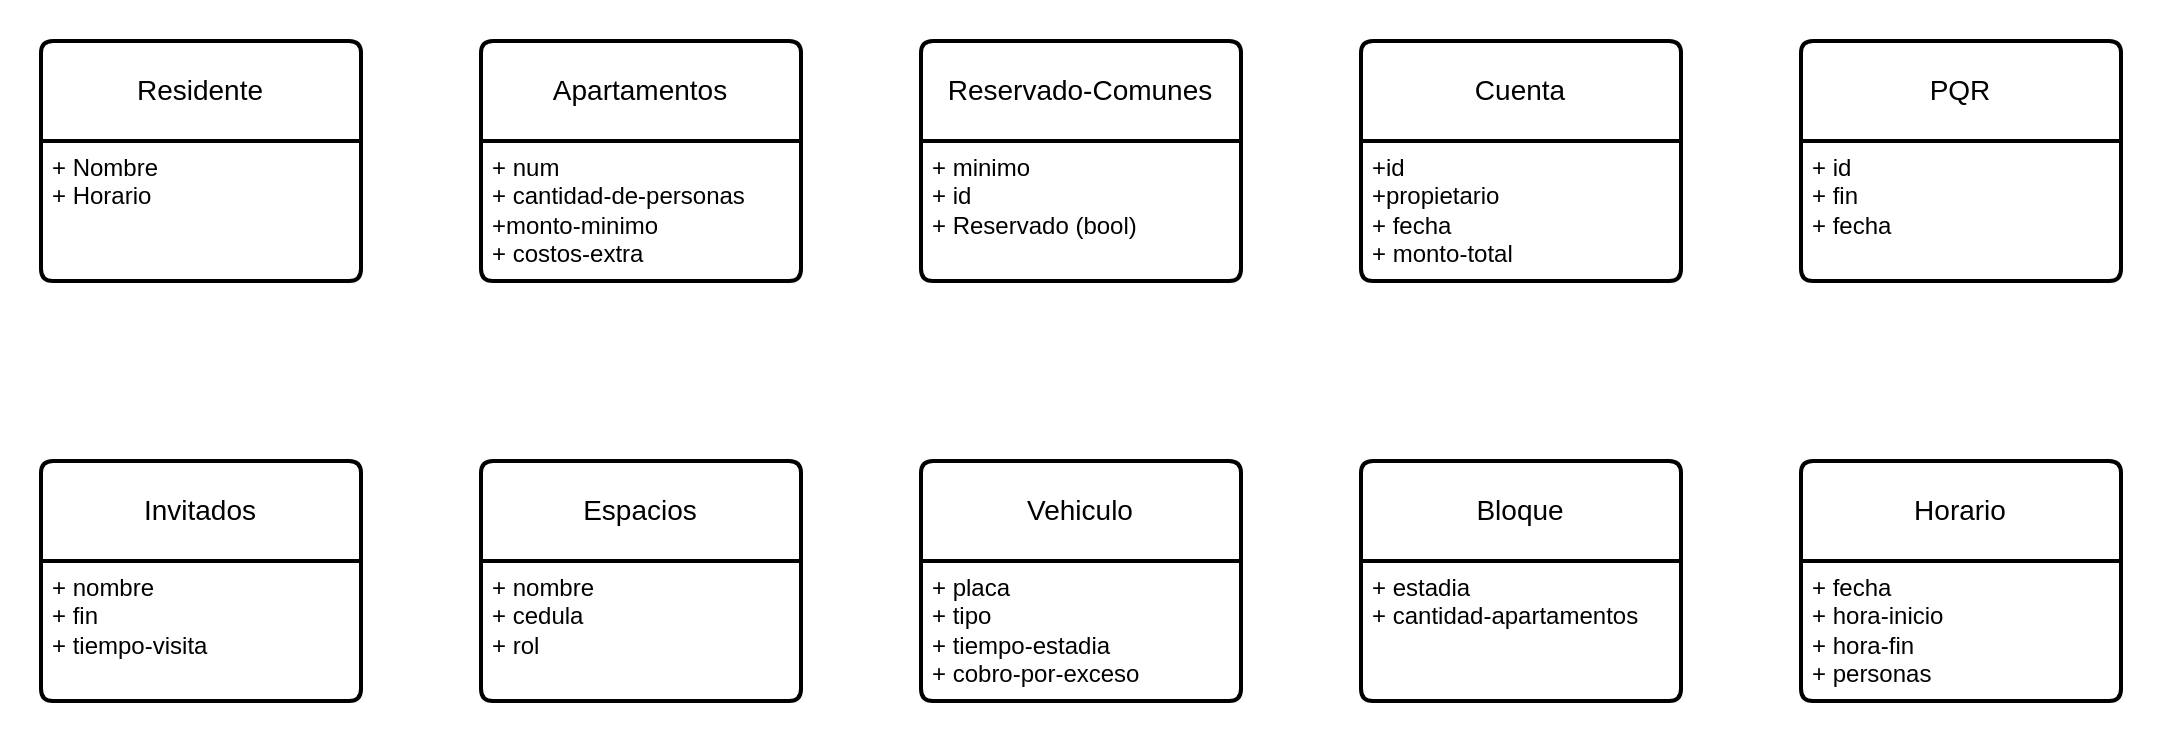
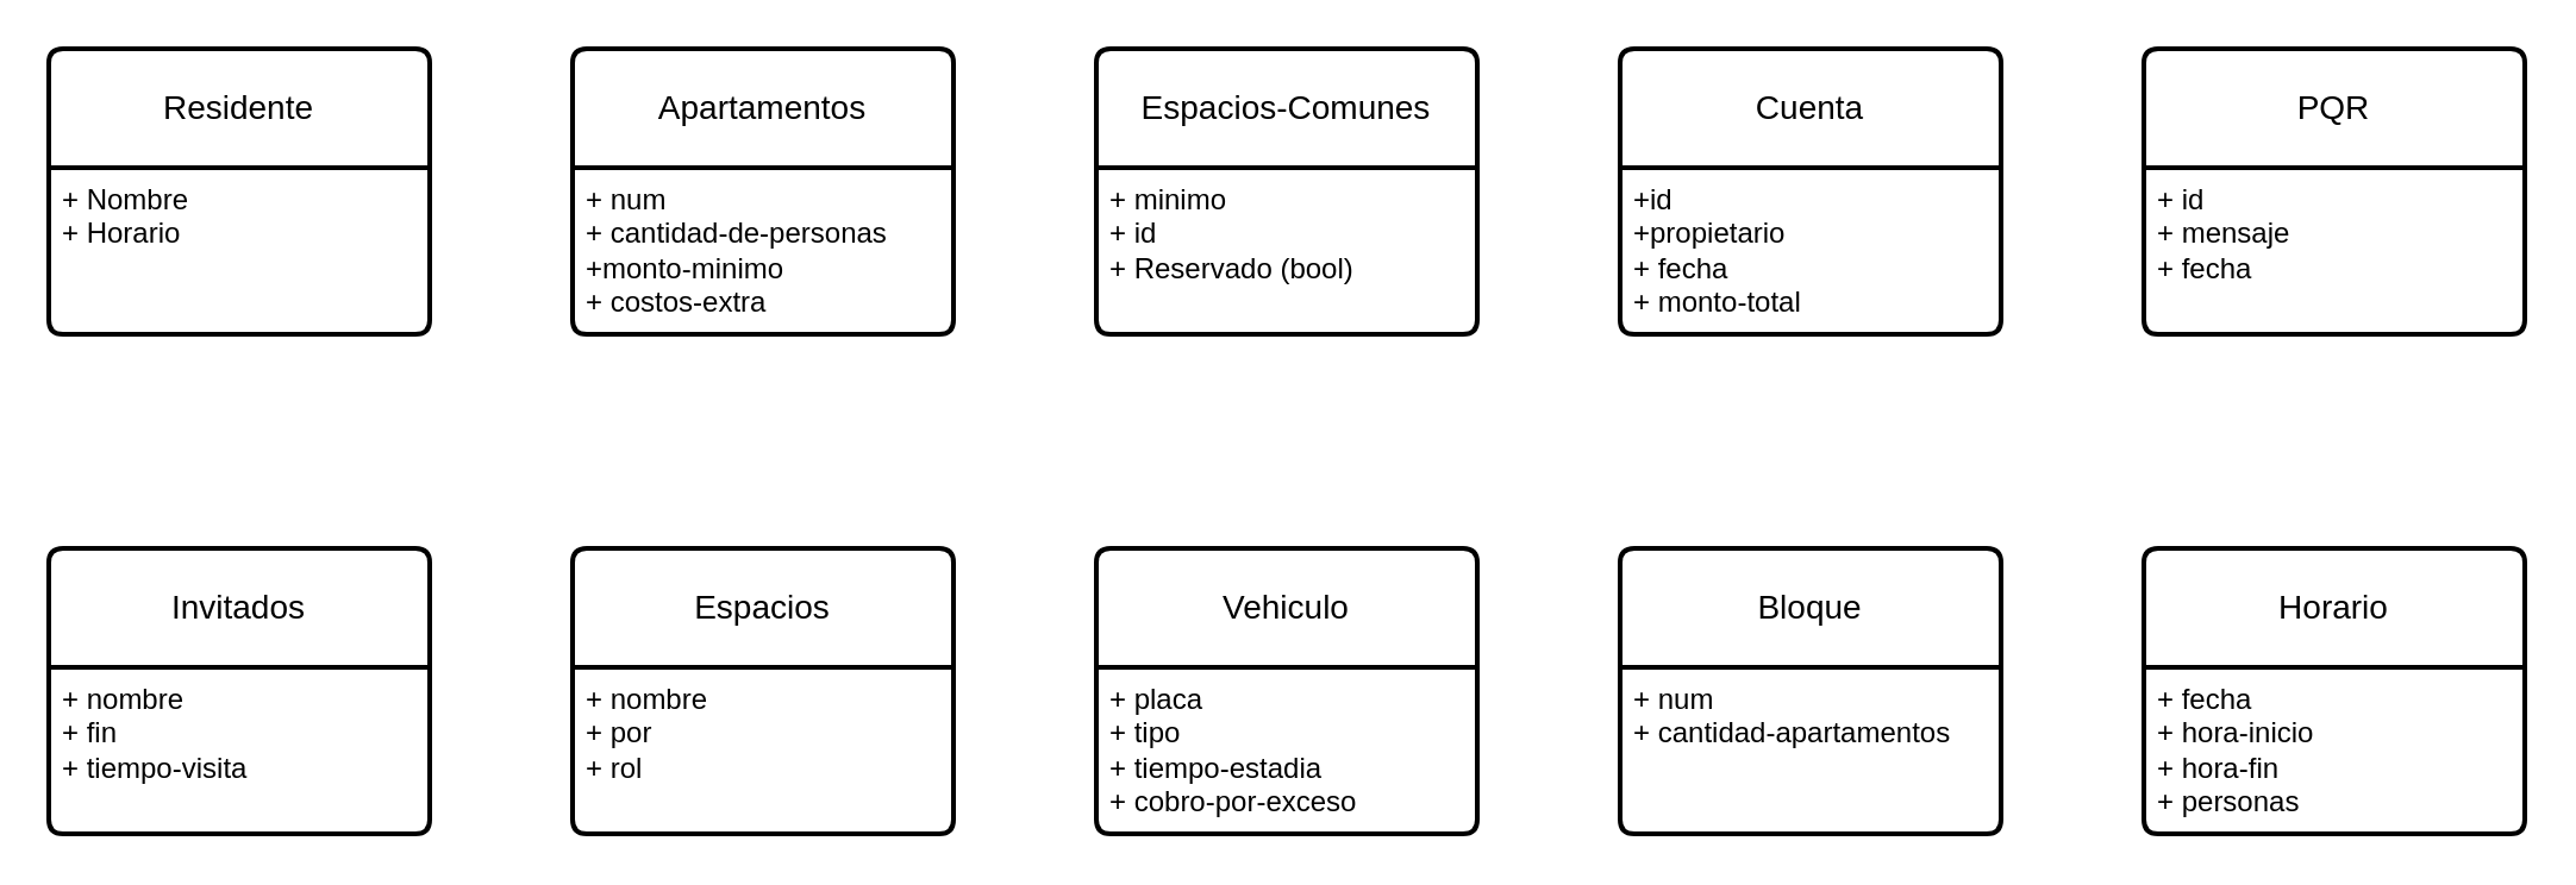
- <mxCell id="6" value="Reservado-Comunes" style="swimlane;childLayout=stackLayout;horizontal=1;startSize=50;horizontalStack=0;rounded=1;fontSize=14;fontStyle=0;strokeWidth=2;resizeParent=0;resizeLast=1;shadow=0;dashed=0;align=center;arcSize=4;whiteSpace=wrap;html=1;" vertex="1" parent="1"><mxGeometry x="460" y="20" width="160" height="120" as="geometry" /></mxCell>
+ <mxCell id="6" value="Espacios-Comunes" style="swimlane;childLayout=stackLayout;horizontal=1;startSize=50;horizontalStack=0;rounded=1;fontSize=14;fontStyle=0;strokeWidth=2;resizeParent=0;resizeLast=1;shadow=0;dashed=0;align=center;arcSize=4;whiteSpace=wrap;html=1;" vertex="1" parent="1"><mxGeometry x="460" y="20" width="160" height="120" as="geometry" /></mxCell>
- <mxCell id="11" value="&lt;div&gt;+ id&lt;/div&gt;&lt;div&gt;+ fin&lt;/div&gt;&lt;div&gt;+ fecha&lt;br&gt;&lt;/div&gt;" style="align=left;strokeColor=none;fillColor=none;spacingLeft=4;fontSize=12;verticalAlign=top;resizable=0;rotatable=0;part=1;html=1;" vertex="1" parent="10"><mxGeometry y="50" width="160" height="70" as="geometry" /></mxCell>
+ <mxCell id="11" value="&lt;div&gt;+ id&lt;/div&gt;&lt;div&gt;+ mensaje&lt;/div&gt;&lt;div&gt;+ fecha&lt;br&gt;&lt;/div&gt;" style="align=left;strokeColor=none;fillColor=none;spacingLeft=4;fontSize=12;verticalAlign=top;resizable=0;rotatable=0;part=1;html=1;" vertex="1" parent="10"><mxGeometry y="50" width="160" height="70" as="geometry" /></mxCell>
- <mxCell id="19" value="&lt;div&gt;+ estadia&lt;/div&gt;&lt;div&gt;+ cantidad-apartamentos&lt;br&gt;&lt;/div&gt;" style="align=left;strokeColor=none;fillColor=none;spacingLeft=4;fontSize=12;verticalAlign=top;resizable=0;rotatable=0;part=1;html=1;" vertex="1" parent="18"><mxGeometry y="50" width="160" height="70" as="geometry" /></mxCell>
+ <mxCell id="19" value="&lt;div&gt;+ num&lt;/div&gt;&lt;div&gt;+ cantidad-apartamentos&lt;br&gt;&lt;/div&gt;" style="align=left;strokeColor=none;fillColor=none;spacingLeft=4;fontSize=12;verticalAlign=top;resizable=0;rotatable=0;part=1;html=1;" vertex="1" parent="18"><mxGeometry y="50" width="160" height="70" as="geometry" /></mxCell>
- <mxCell id="15" value="&lt;div&gt;+ nombre&lt;/div&gt;&lt;div&gt;+ cedula&lt;/div&gt;&lt;div&gt;+ rol&lt;br&gt;&lt;/div&gt;" style="align=left;strokeColor=none;fillColor=none;spacingLeft=4;fontSize=12;verticalAlign=top;resizable=0;rotatable=0;part=1;html=1;" vertex="1" parent="14"><mxGeometry y="50" width="160" height="70" as="geometry" /></mxCell>
+ <mxCell id="15" value="&lt;div&gt;+ nombre&lt;/div&gt;&lt;div&gt;+ por&lt;/div&gt;&lt;div&gt;+ rol&lt;br&gt;&lt;/div&gt;" style="align=left;strokeColor=none;fillColor=none;spacingLeft=4;fontSize=12;verticalAlign=top;resizable=0;rotatable=0;part=1;html=1;" vertex="1" parent="14"><mxGeometry y="50" width="160" height="70" as="geometry" /></mxCell>
